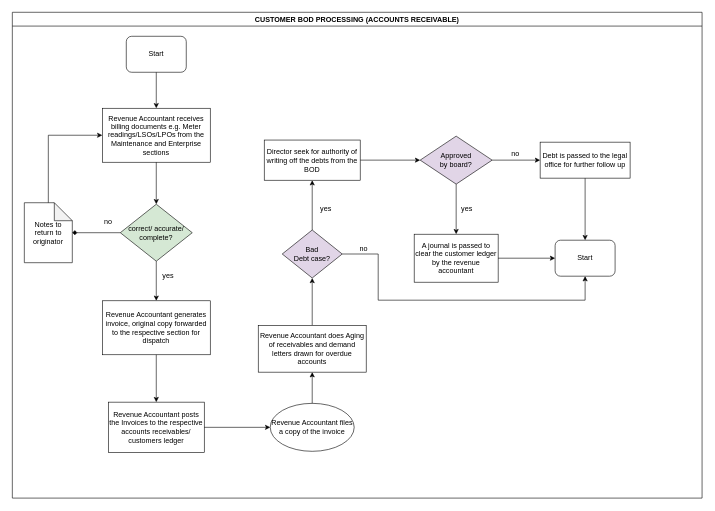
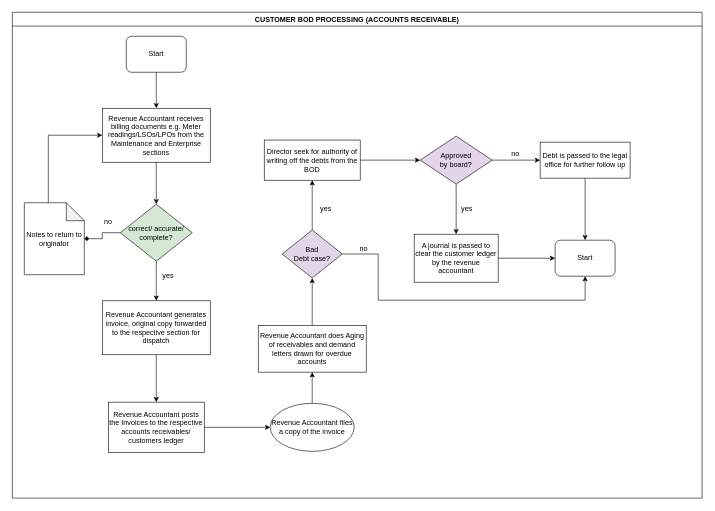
- <mxCell id="9" value="Notes to return to originator" style="shape=note;whiteSpace=wrap;html=1;backgroundOutline=1;darkOpacity=0.05;" vertex="1" parent="2"><mxGeometry x="20" y="317.5" width="80" height="100" as="geometry" /></mxCell>
+ <mxCell id="9" value="Notes to return to originator" style="shape=note;whiteSpace=wrap;html=1;backgroundOutline=1;darkOpacity=0.05;" vertex="1" parent="2"><mxGeometry x="20" y="317.5" width="100" height="120" as="geometry" /></mxCell>
